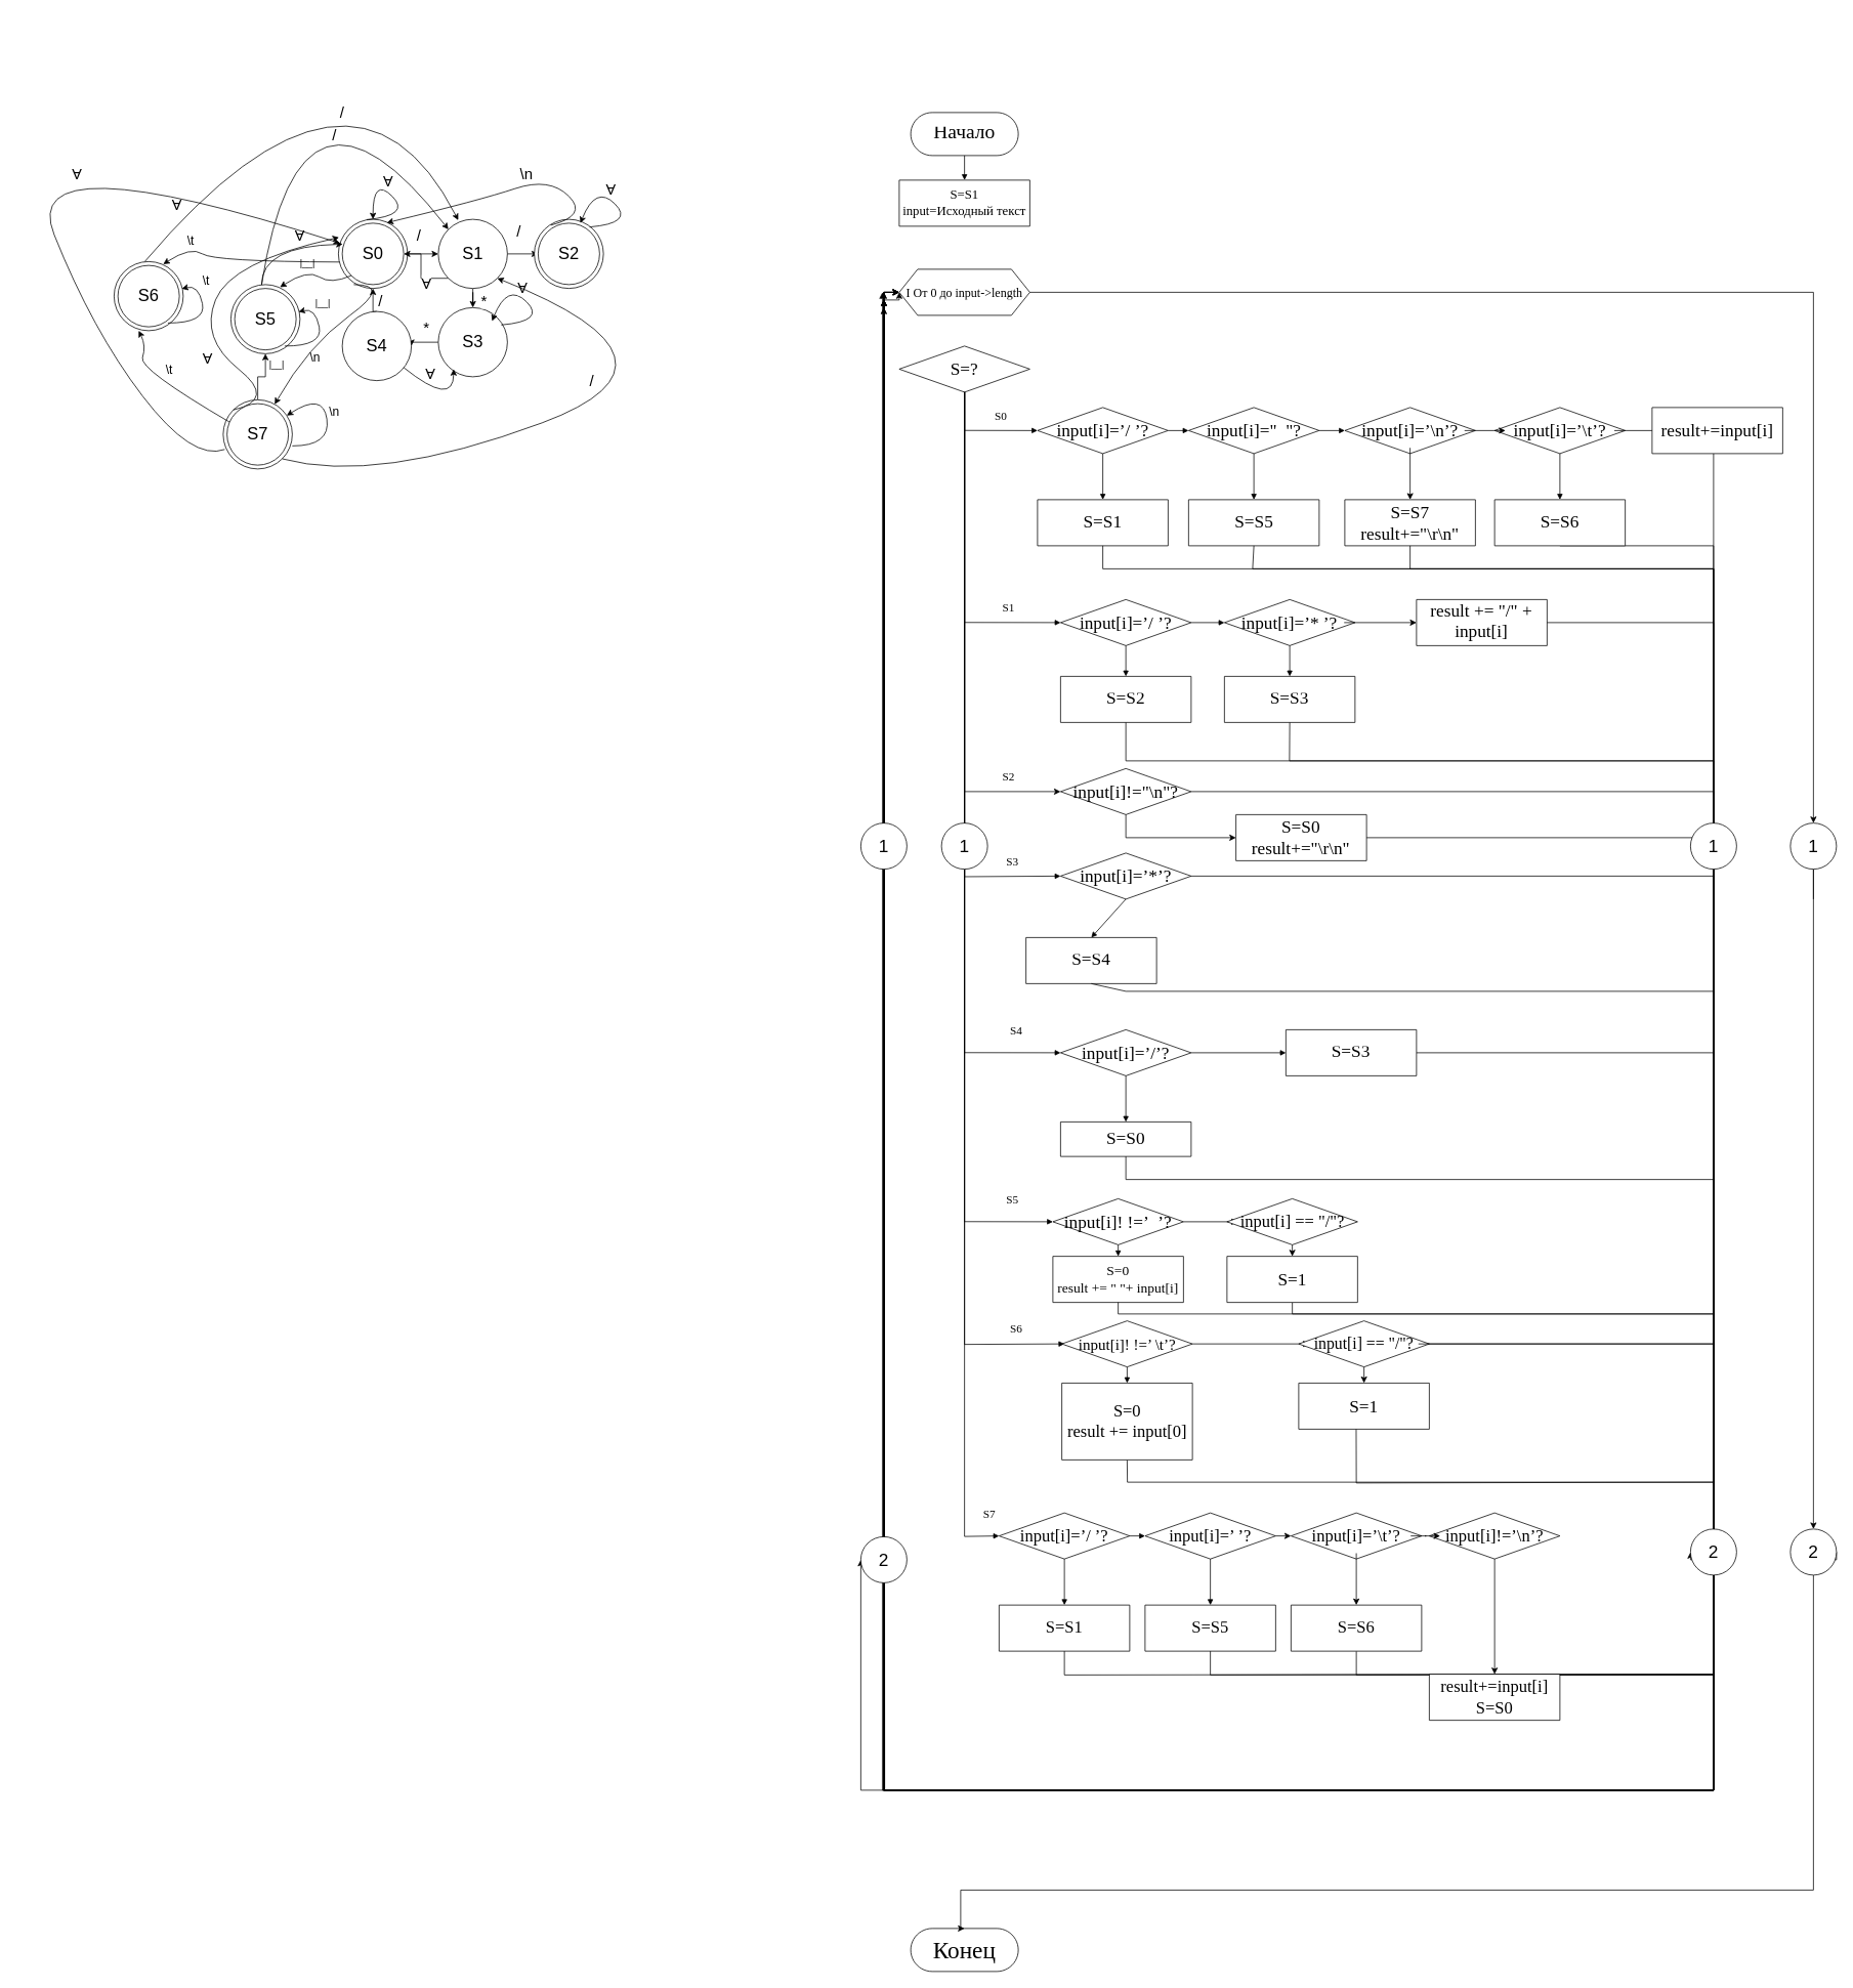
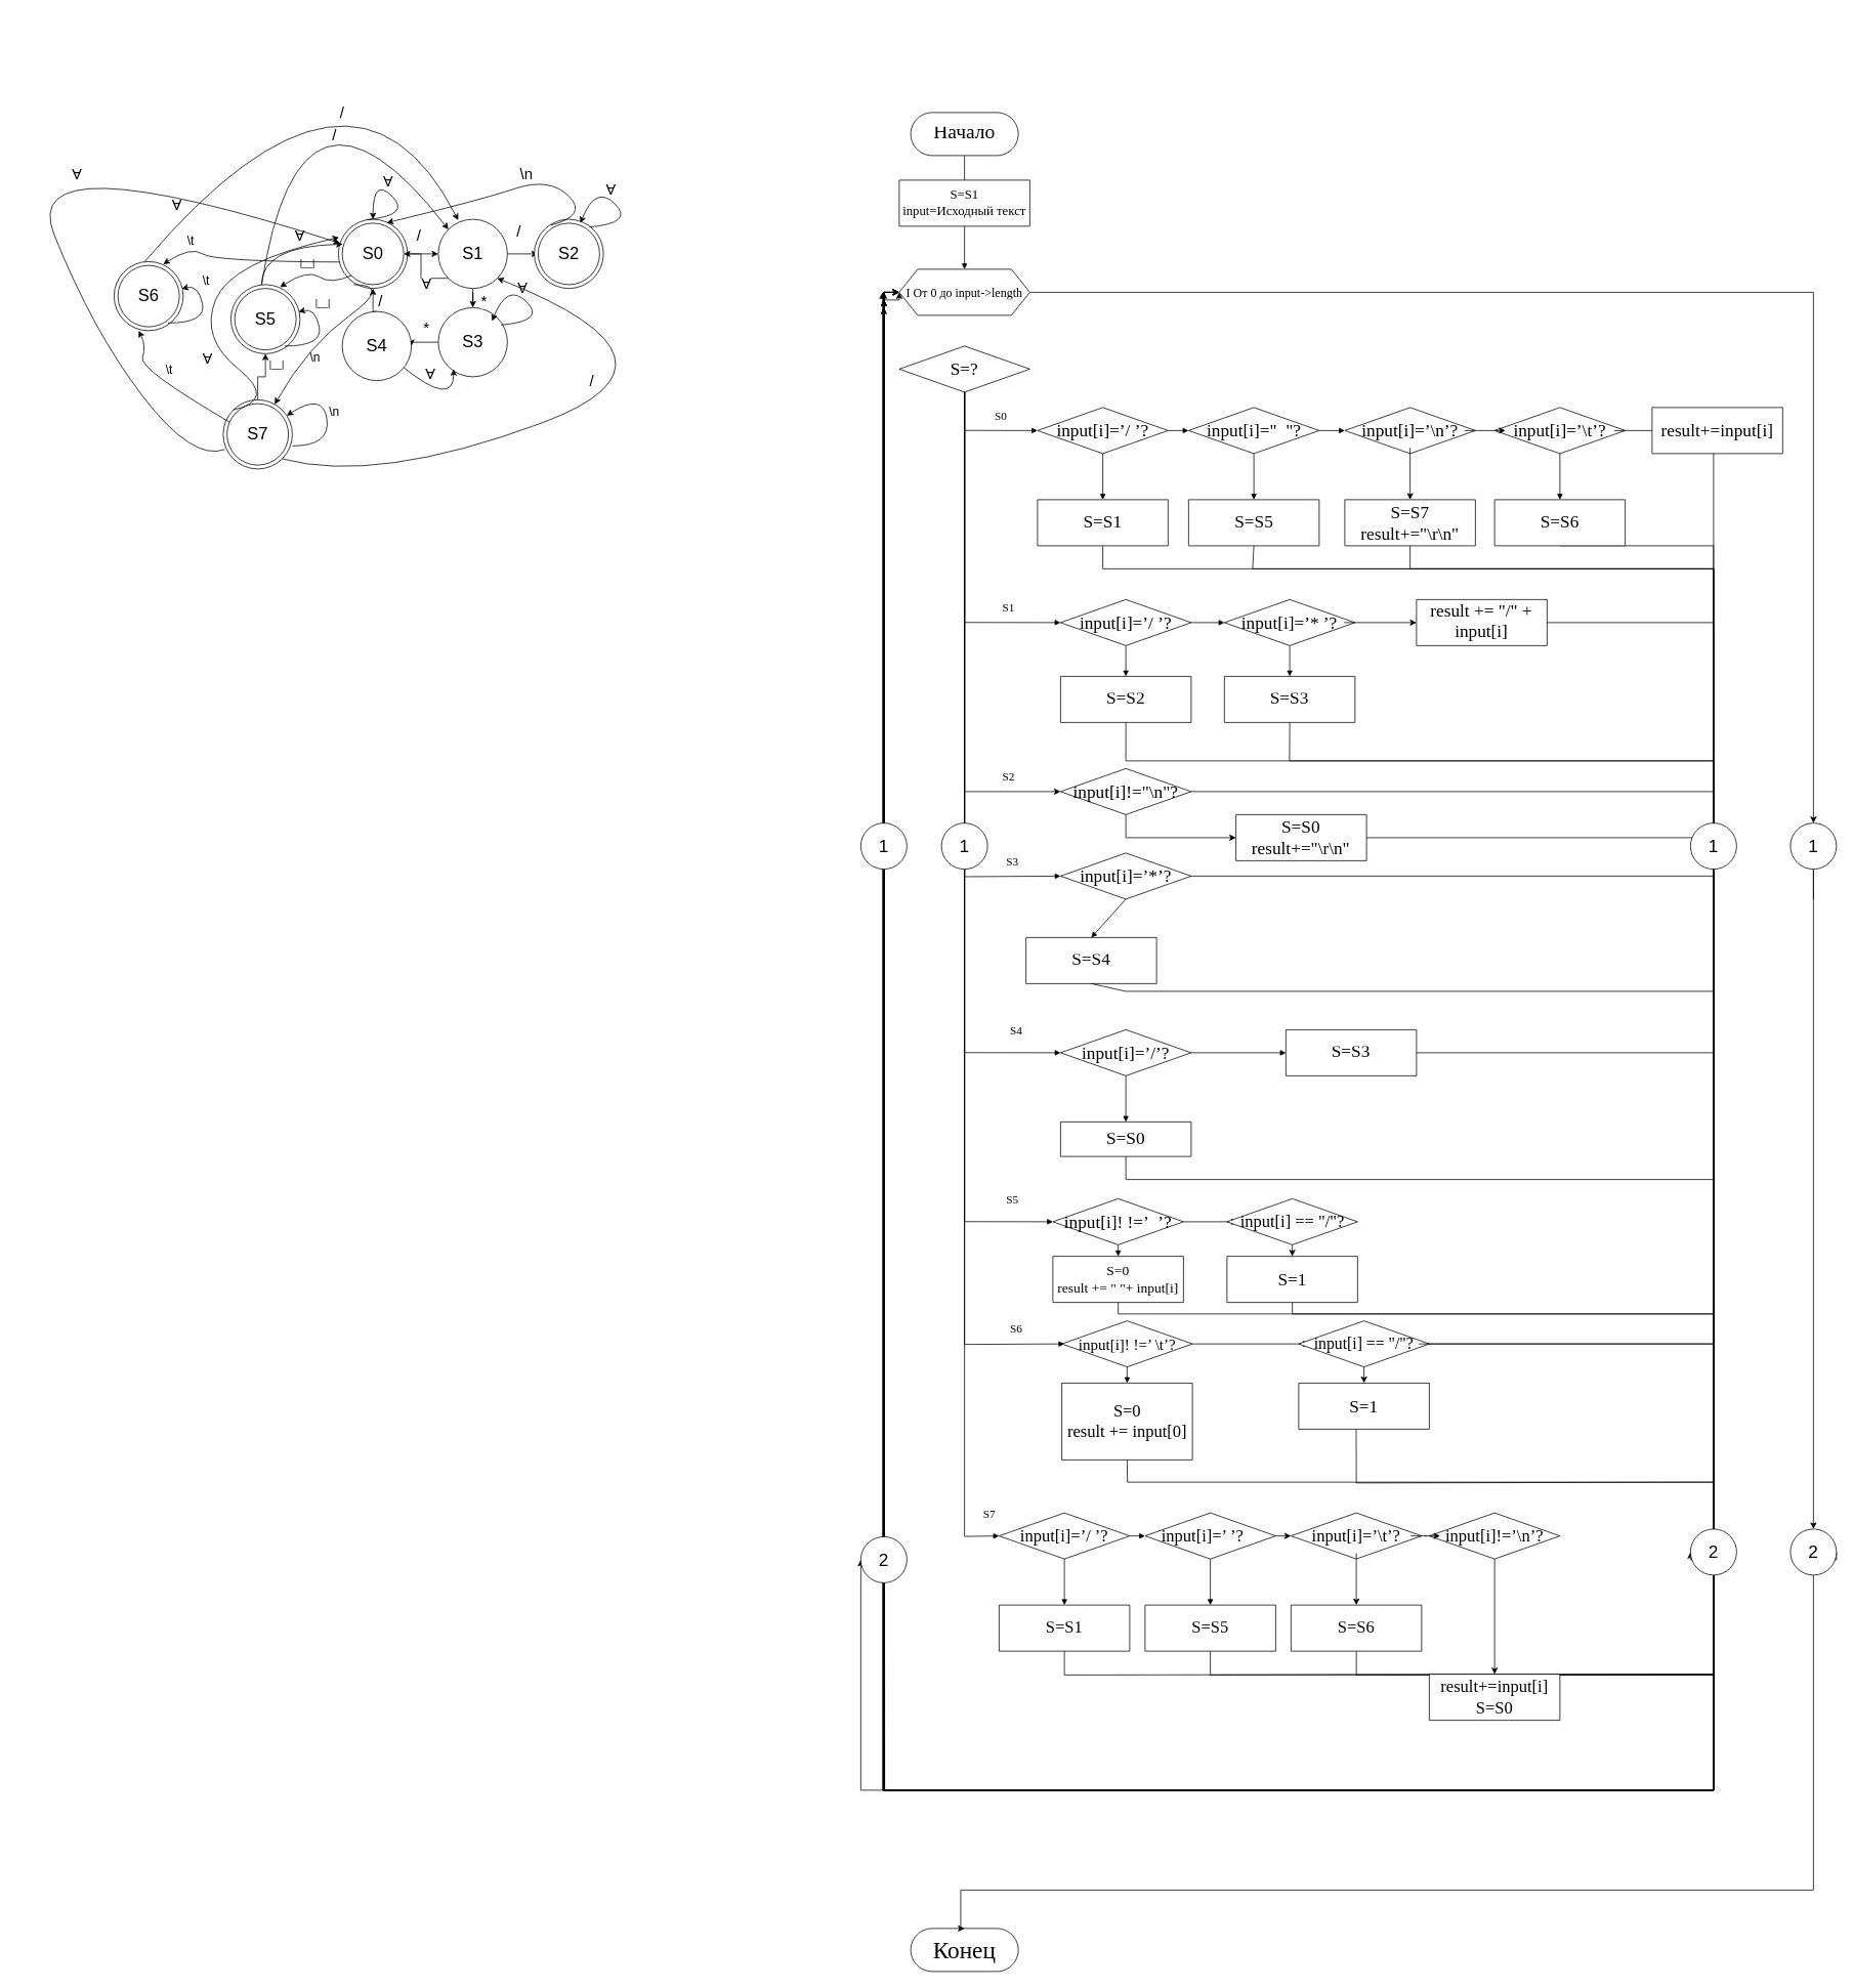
- <mxCell id="106" value="" style="vsdxID=3;edgeStyle=none;startArrow=none;endArrow=block;startSize=5;endSize=5;strokeColor=#000000;spacingTop=0;spacingBottom=0;spacingLeft=0;spacingRight=0;verticalAlign=middle;html=1;labelBackgroundColor=#ffffff;rounded=0;exitX=0.5;exitY=1;exitDx=0;exitDy=0;exitPerimeter=0;entryX=0.5;entryY=0;entryDx=0;entryDy=0;entryPerimeter=0;fontFamily=Times New Roman;" parent="1" source="67" target="68" edge="1"><mxGeometry relative="1" as="geometry"><mxPoint x="10" as="offset" /><Array as="points" /></mxGeometry></mxCell>
+ <mxCell id="106" value="" style="vsdxID=3;edgeStyle=none;startArrow=none;endArrow=none;startSize=5;endSize=5;strokeColor=#000000;spacingTop=0;spacingBottom=0;spacingLeft=0;spacingRight=0;verticalAlign=middle;html=1;labelBackgroundColor=#ffffff;rounded=0;exitX=0.5;exitY=1;exitDx=0;exitDy=0;exitPerimeter=0;entryX=0.5;entryY=0;entryDx=0;entryDy=0;entryPerimeter=0;fontFamily=Times New Roman;" parent="1" source="67" target="68" edge="1"><mxGeometry relative="1" as="geometry"><mxPoint x="10" as="offset" /><Array as="points" /></mxGeometry></mxCell>
+ <mxCell id="105" value="" style="vsdxID=6;edgeStyle=none;startArrow=none;endArrow=block;startSize=5;endSize=5;strokeColor=#000000;spacingTop=0;spacingBottom=0;spacingLeft=0;spacingRight=0;verticalAlign=middle;html=1;labelBackgroundColor=#ffffff;rounded=0;exitX=0.5;exitY=1;exitDx=0;exitDy=0;exitPerimeter=0;entryX=0.5;entryY=0;entryDx=0;entryDy=0;entryPerimeter=0;fontFamily=Times New Roman;" parent="1" source="68" target="69" edge="1"><mxGeometry relative="1" as="geometry"><mxPoint x="10" as="offset" /><Array as="points" /></mxGeometry></mxCell>
- <mxCell id="96" value="&lt;div style=&quot;font-size: 22px;&quot;&gt;&lt;p style=&quot;text-align:center;margin-left:0;margin-right:0;margin-top:0px;margin-bottom:0px;text-indent:0;vertical-align:middle;direction:ltr;&quot;&gt;&lt;font style=&quot;font-size: 22px; color: rgb(0, 0, 0); direction: ltr; letter-spacing: 0px; line-height: 120%; opacity: 1;&quot;&gt;input[i]=’ ’&lt;/font&gt;&lt;font style=&quot;font-size: 22px; color: rgb(0, 0, 0); direction: ltr; letter-spacing: 0px; line-height: 120%; opacity: 1;&quot;&gt;?&lt;br&gt;&lt;/font&gt;&lt;/p&gt;&lt;/div&gt;" style="text;vsdxID=97;fillColor=none;gradientColor=none;strokeColor=none;spacingTop=-1;spacingBottom=-1;spacingLeft=-1;spacingRight=-1;points=[[0,0.5,0],[1,0.5,0],[0.5,0,0],[0.5,1,0]];labelBackgroundColor=none;rounded=0;html=1;whiteSpace=wrap;verticalAlign=middle;align=center;overflow=width;;html=1;fontFamily=Times New Roman;" parent="95" vertex="1"><mxGeometry x="14.161" y="7.5" width="141.661" height="45" as="geometry" /></mxCell>
+ <mxCell id="96" value="&lt;div style=&quot;font-size: 22px;&quot;&gt;&lt;p style=&quot;text-align:center;margin-left:0;margin-right:0;margin-top:0px;margin-bottom:0px;text-indent:0;vertical-align:middle;direction:ltr;&quot;&gt;&lt;font style=&quot;font-size: 22px; color: rgb(0, 0, 0); direction: ltr; letter-spacing: 0px; line-height: 120%; opacity: 1;&quot;&gt;input[i]=’ ’&lt;/font&gt;&lt;font style=&quot;font-size: 22px; color: rgb(0, 0, 0); direction: ltr; letter-spacing: 0px; line-height: 120%; opacity: 1;&quot;&gt;?&lt;br&gt;&lt;/font&gt;&lt;/p&gt;&lt;/div&gt;" style="text;vsdxID=97;fillColor=none;gradientColor=none;strokeColor=none;spacingTop=-1;spacingBottom=-1;spacingLeft=-1;spacingRight=-1;points=[[0,0.5,0],[1,0.5,0],[0.5,0,0],[0.5,1,0]];labelBackgroundColor=none;rounded=0;html=1;whiteSpace=wrap;verticalAlign=middle;align=center;overflow=width;;html=1;fontFamily=Times New Roman;" parent="95" vertex="1"><mxGeometry x="4.161" y="7.5" width="141.661" height="45" as="geometry" /></mxCell>
